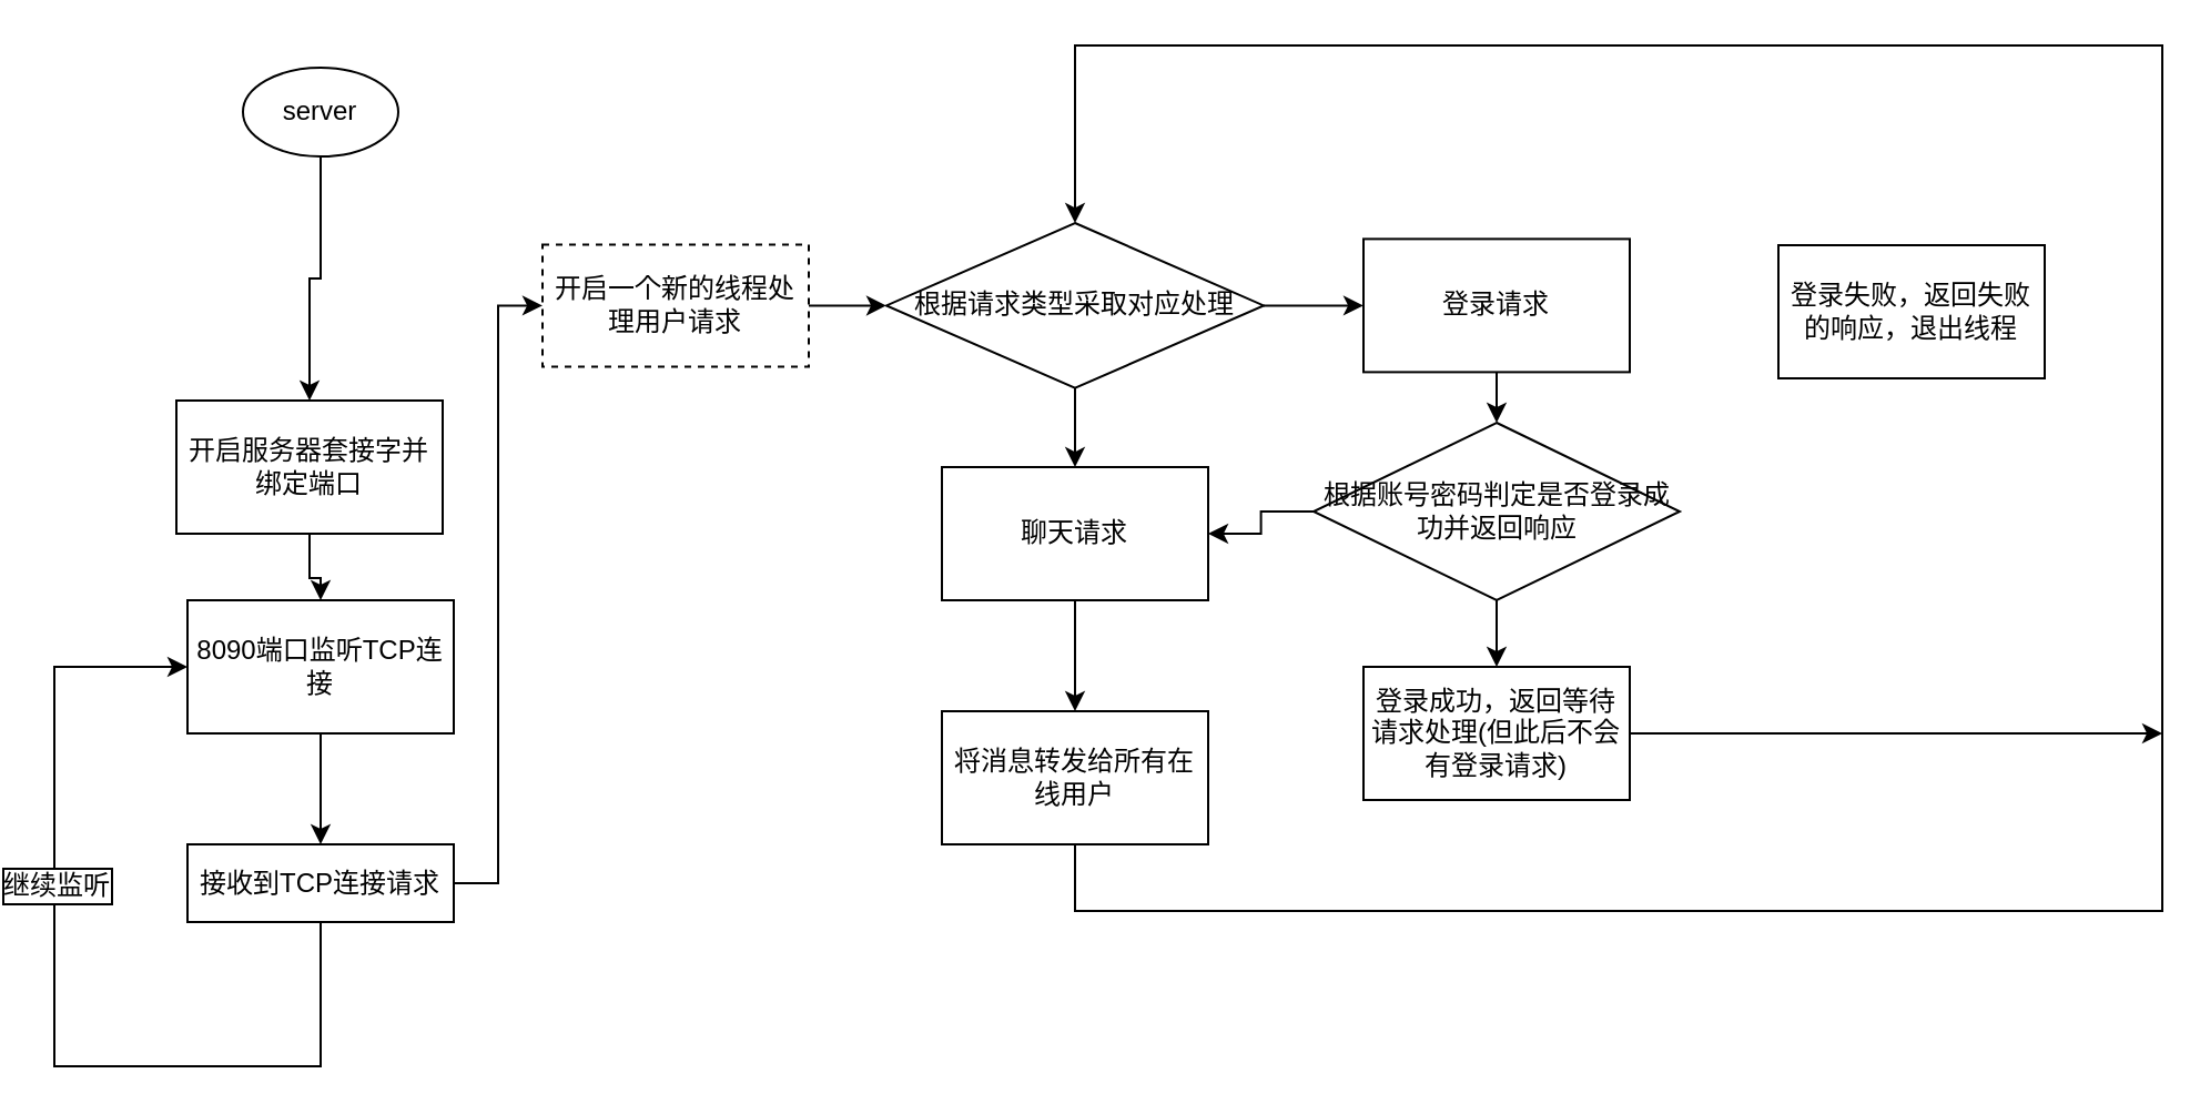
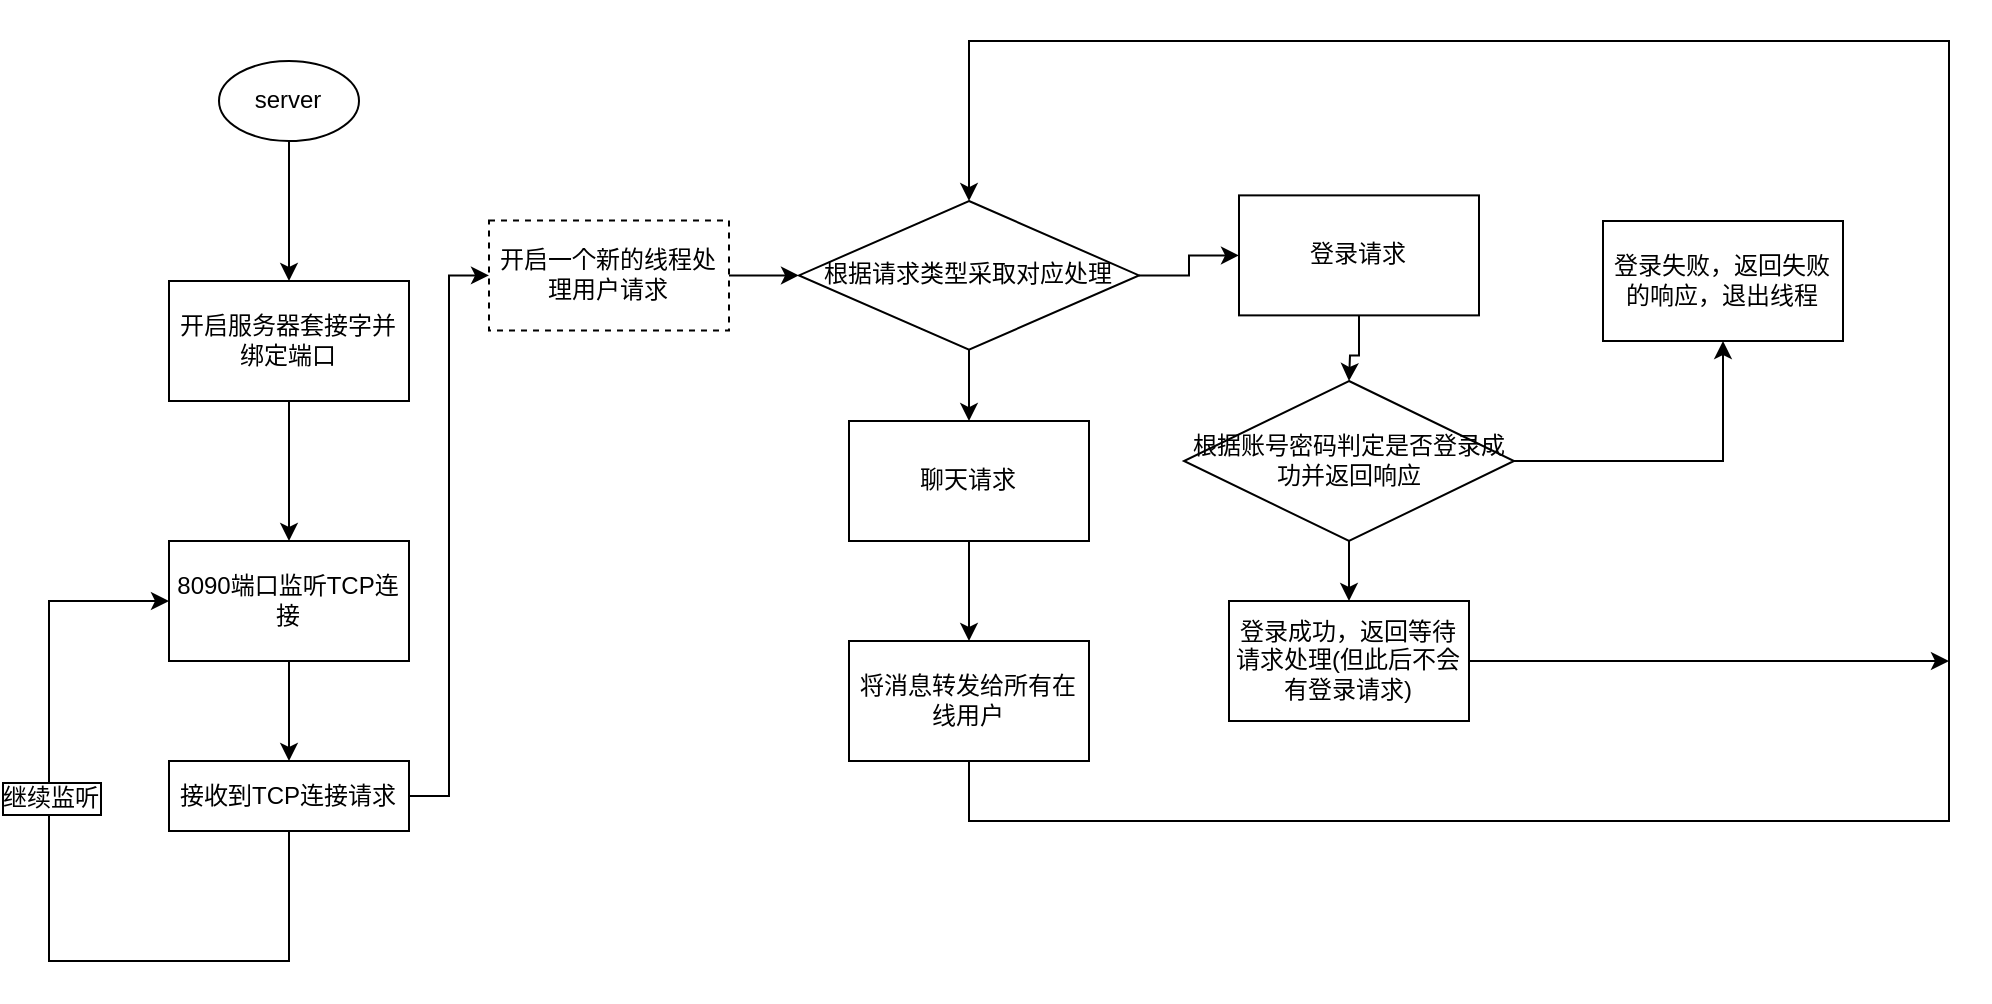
- <mxCell id="18" value="登录请求" style="whiteSpace=wrap;html=1;labelBorderColor=none;" parent="1" vertex="1"><mxGeometry x="610" y="107.195" width="120" height="60" as="geometry" /></mxCell>
+ <mxCell id="18" value="登录请求" style="whiteSpace=wrap;html=1;labelBorderColor=none;" parent="1" vertex="1"><mxGeometry x="615" y="97.195" width="120" height="60" as="geometry" /></mxCell>
- <mxCell id="11" value="开启服务器套接字并绑定端口" style="rounded=0;whiteSpace=wrap;html=1;" parent="1" vertex="1"><mxGeometry x="75" y="180" width="120" height="60" as="geometry" /></mxCell>
+ <mxCell id="11" value="开启服务器套接字并绑定端口" style="rounded=0;whiteSpace=wrap;html=1;" parent="1" vertex="1"><mxGeometry x="80" y="140" width="120" height="60" as="geometry" /></mxCell>
- <mxCell id="19" value="" style="edgeStyle=orthogonalEdgeStyle;rounded=0;orthogonalLoop=1;jettySize=auto;html=1;fontSize=12;" parent="1" source="21" target="26" edge="1"><mxGeometry relative="1" as="geometry" /></mxCell>
+ <mxCell id="19" value="" style="edgeStyle=orthogonalEdgeStyle;rounded=0;orthogonalLoop=1;jettySize=auto;html=1;fontSize=12;" parent="1" source="21" target="22" edge="1"><mxGeometry relative="1" as="geometry" /></mxCell>
